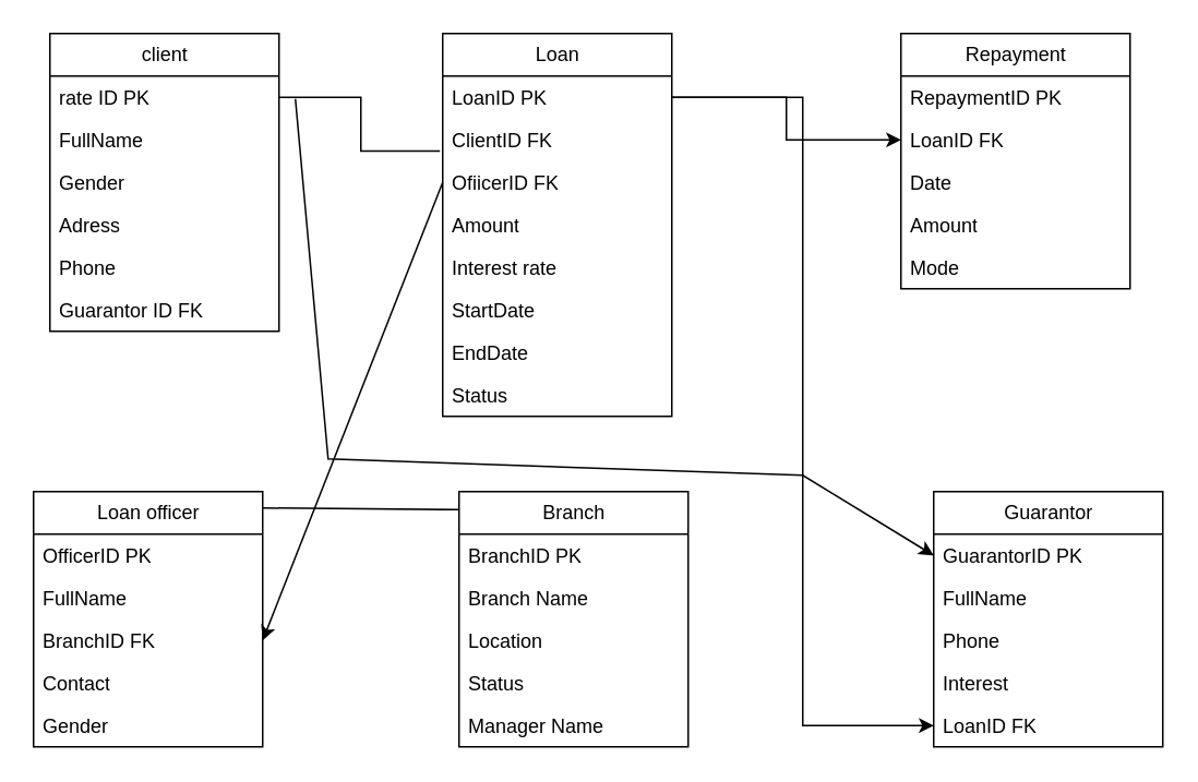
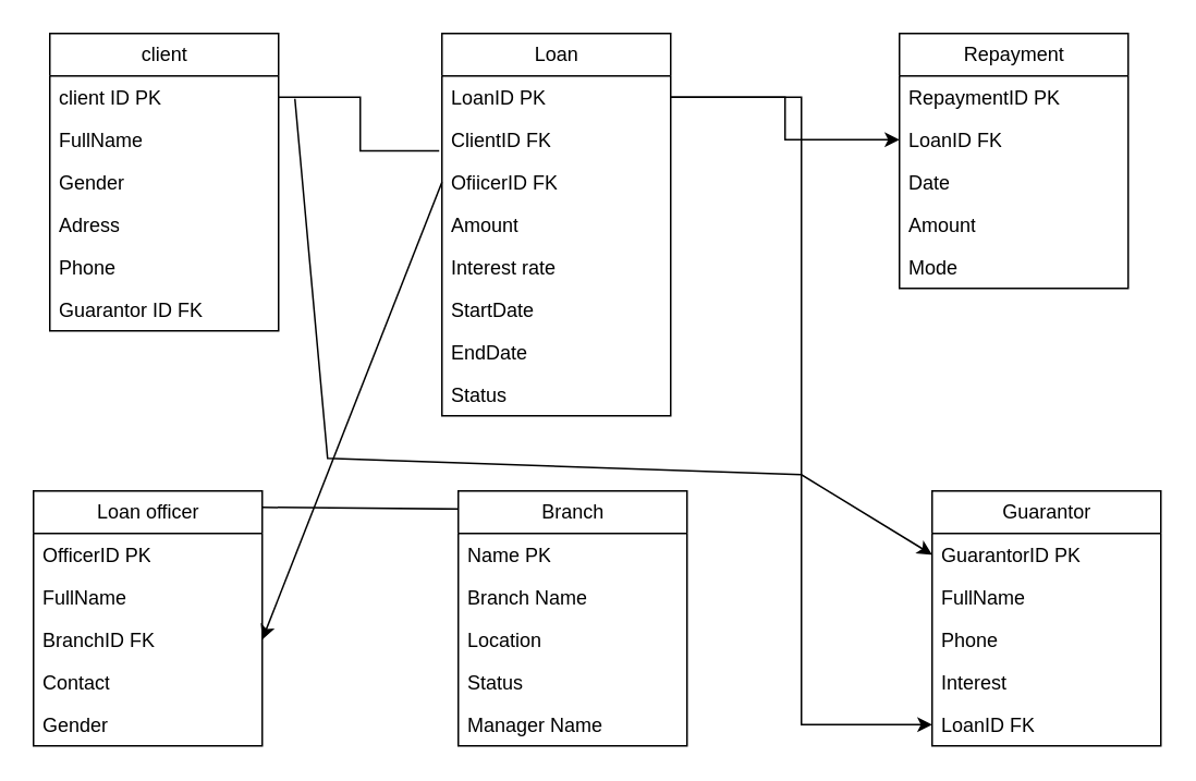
- <mxCell id="3" value="rate ID PK" style="text;strokeColor=none;fillColor=none;align=left;verticalAlign=top;spacingLeft=4;spacingRight=4;overflow=hidden;rotatable=0;points=[[0,0.5],[1,0.5]];portConstraint=eastwest;whiteSpace=wrap;html=1;" vertex="1" parent="2"><mxGeometry y="26" width="140" height="26" as="geometry" /></mxCell>
+ <mxCell id="3" value="client ID PK" style="text;strokeColor=none;fillColor=none;align=left;verticalAlign=top;spacingLeft=4;spacingRight=4;overflow=hidden;rotatable=0;points=[[0,0.5],[1,0.5]];portConstraint=eastwest;whiteSpace=wrap;html=1;" vertex="1" parent="2"><mxGeometry y="26" width="140" height="26" as="geometry" /></mxCell>
- <mxCell id="31" value="BranchID PK" style="text;strokeColor=none;fillColor=none;align=left;verticalAlign=top;spacingLeft=4;spacingRight=4;overflow=hidden;rotatable=0;points=[[0,0.5],[1,0.5]];portConstraint=eastwest;whiteSpace=wrap;html=1;" vertex="1" parent="30"><mxGeometry y="26" width="140" height="26" as="geometry" /></mxCell>
+ <mxCell id="31" value="Name PK" style="text;strokeColor=none;fillColor=none;align=left;verticalAlign=top;spacingLeft=4;spacingRight=4;overflow=hidden;rotatable=0;points=[[0,0.5],[1,0.5]];portConstraint=eastwest;whiteSpace=wrap;html=1;" vertex="1" parent="30"><mxGeometry y="26" width="140" height="26" as="geometry" /></mxCell>
